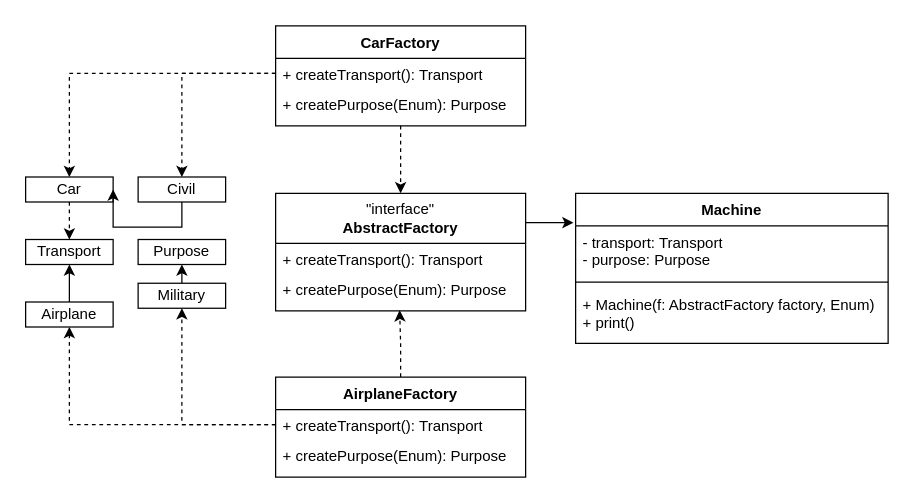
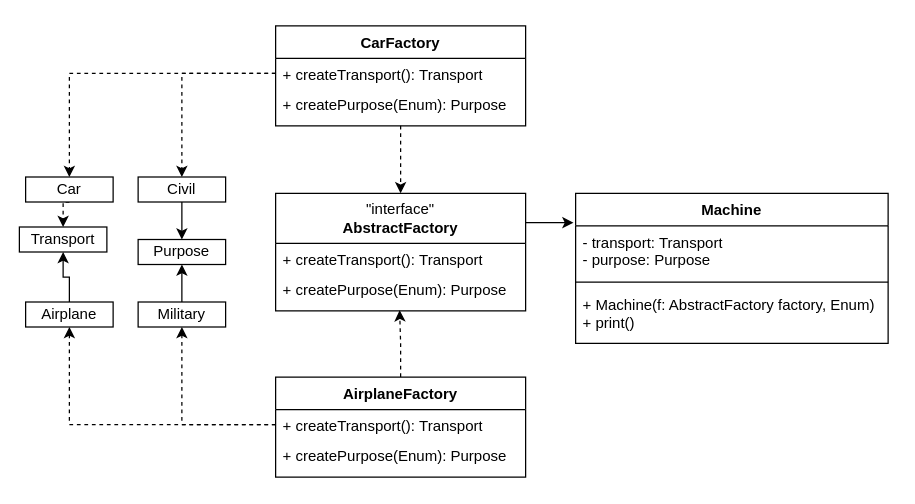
- <mxCell id="14" style="edgeStyle=orthogonalEdgeStyle;rounded=0;orthogonalLoop=1;jettySize=auto;html=1;exitX=0.5;exitY=1;exitDx=0;exitDy=0;" edge="1" parent="1" source="15" target="10"><mxGeometry relative="1" as="geometry" /></mxCell>
+ <mxCell id="14" style="edgeStyle=orthogonalEdgeStyle;rounded=0;orthogonalLoop=1;jettySize=auto;html=1;exitX=0.5;exitY=1;exitDx=0;exitDy=0;entryX=0.5;entryY=0;entryDx=0;entryDy=0;" edge="1" parent="1" source="15" target="16"><mxGeometry relative="1" as="geometry" /></mxCell>
- <mxCell id="11" value="Transport" style="html=1;whiteSpace=wrap;" vertex="1" parent="1"><mxGeometry x="20" y="191" width="70" height="20" as="geometry" /></mxCell>
+ <mxCell id="11" value="Transport" style="html=1;whiteSpace=wrap;" vertex="1" parent="1"><mxGeometry x="15" y="181" width="70" height="20" as="geometry" /></mxCell>
- <mxCell id="18" value="Military" style="html=1;whiteSpace=wrap;" vertex="1" parent="1"><mxGeometry x="110" y="226" width="70" height="20" as="geometry" /></mxCell>
+ <mxCell id="18" value="Military" style="html=1;whiteSpace=wrap;" vertex="1" parent="1"><mxGeometry x="110" y="241" width="70" height="20" as="geometry" /></mxCell>
